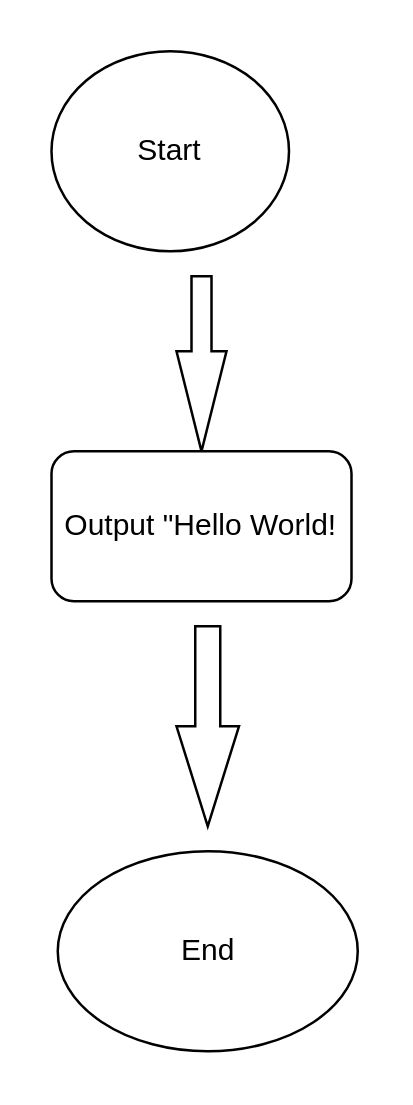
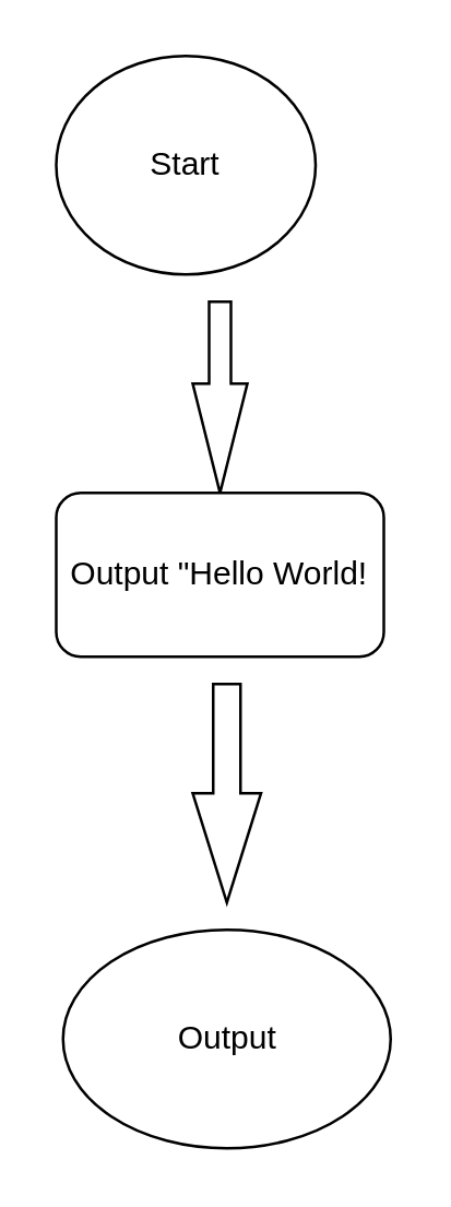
- <mxCell id="6" value="End" style="ellipse;whiteSpace=wrap;html=1;" vertex="1" parent="1"><mxGeometry x="22.5" y="340" width="120" height="80" as="geometry" /></mxCell>
+ <mxCell id="6" value="Output" style="ellipse;whiteSpace=wrap;html=1;" vertex="1" parent="1"><mxGeometry x="22.5" y="340" width="120" height="80" as="geometry" /></mxCell>
